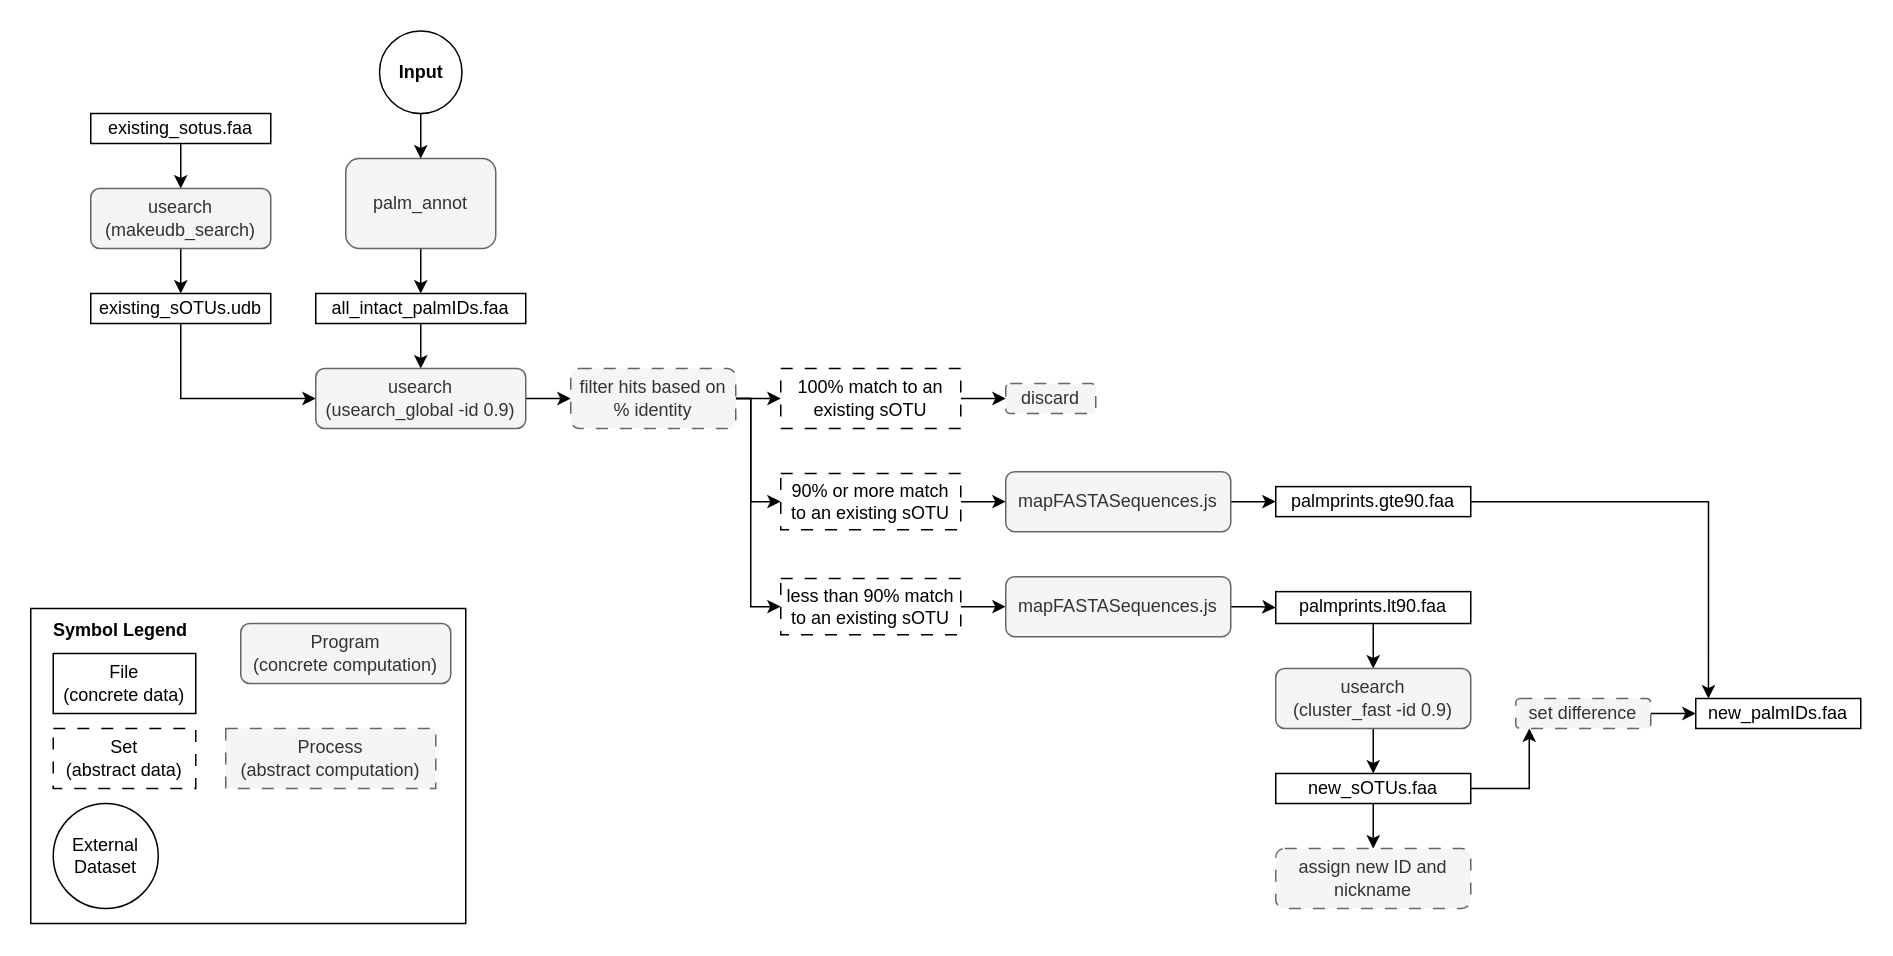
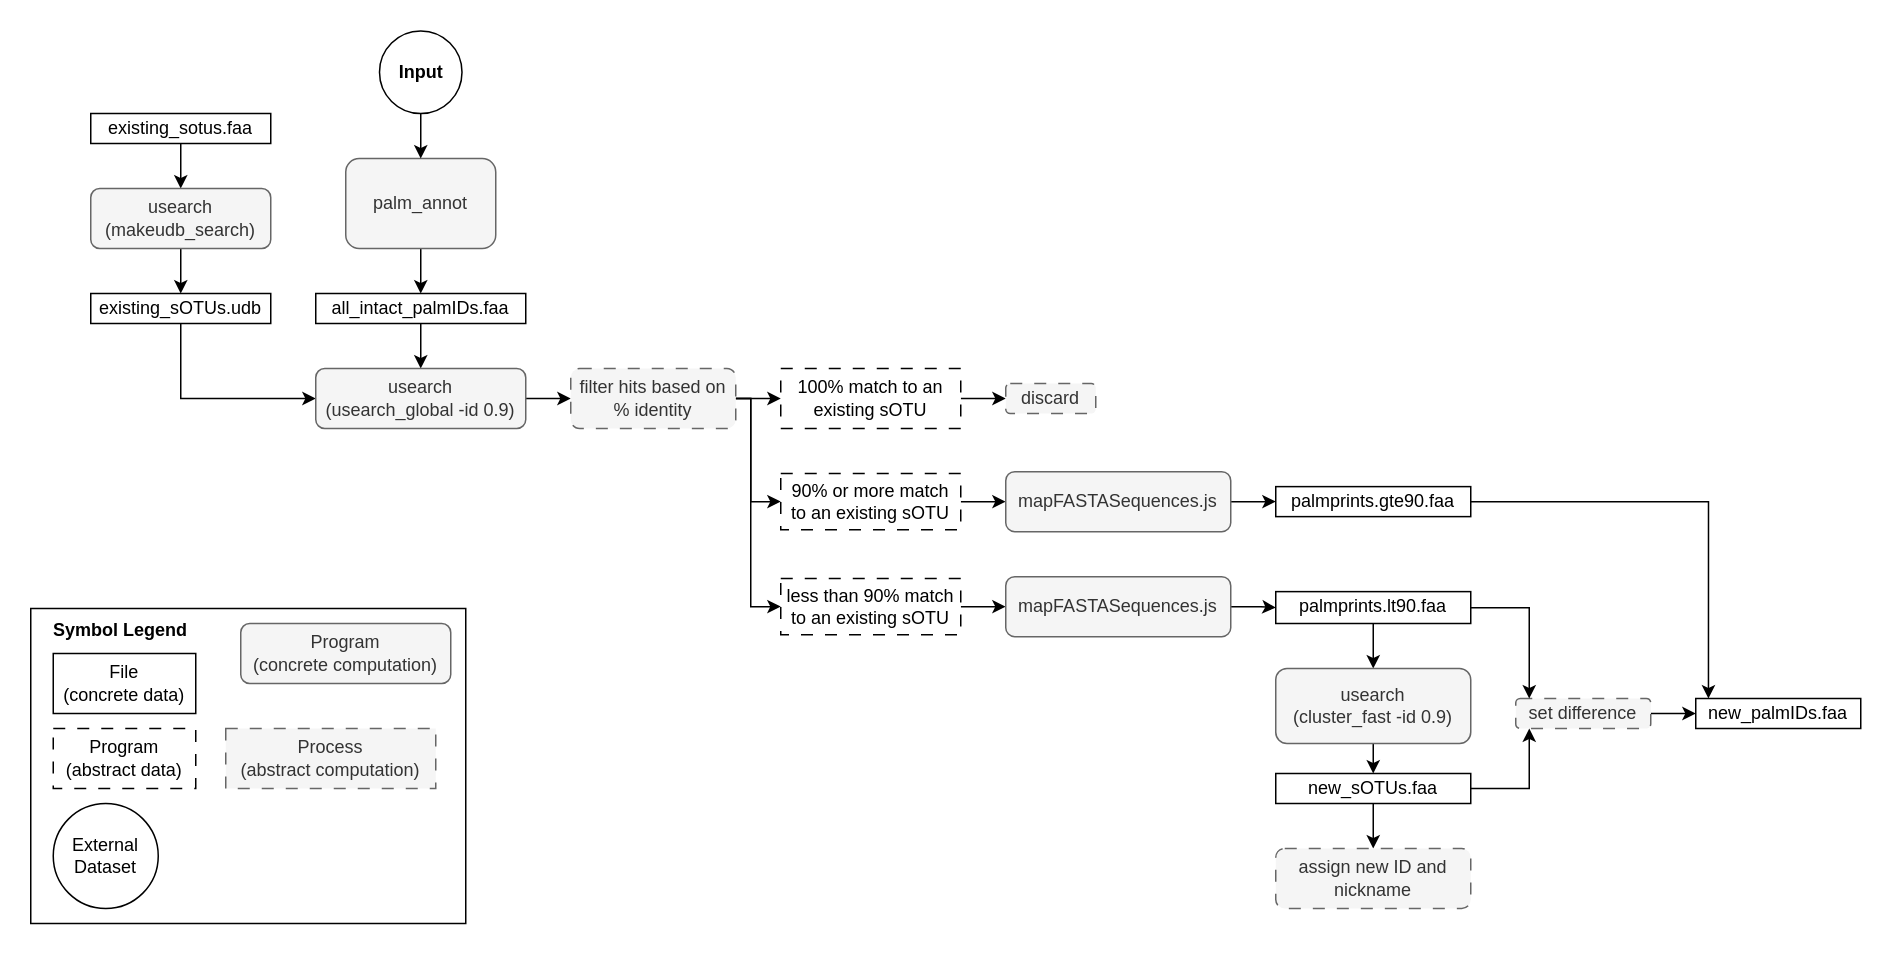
+ <mxCell id="49" style="edgeStyle=orthogonalEdgeStyle;rounded=0;orthogonalLoop=1;jettySize=auto;html=1;entryX=0.1;entryY=0;entryDx=0;entryDy=0;entryPerimeter=0;" edge="1" parent="1" source="39" target="47"><mxGeometry relative="1" as="geometry" /></mxCell>
- <mxCell id="41" value="&lt;div&gt;usearch&lt;/div&gt;&lt;div&gt;(cluster_fast -id 0.9)&lt;br&gt;&lt;/div&gt;" style="rounded=1;whiteSpace=wrap;html=1;fillColor=#f5f5f5;strokeColor=#666666;fontColor=#333333;" vertex="1" parent="1"><mxGeometry x="850" y="445" width="130" height="40" as="geometry" /></mxCell>
+ <mxCell id="41" value="&lt;div&gt;usearch&lt;/div&gt;&lt;div&gt;(cluster_fast -id 0.9)&lt;br&gt;&lt;/div&gt;" style="rounded=1;whiteSpace=wrap;html=1;fillColor=#f5f5f5;strokeColor=#666666;fontColor=#333333;" vertex="1" parent="1"><mxGeometry x="850" y="445" width="130" height="50" as="geometry" /></mxCell>
- <mxCell id="19" value="&lt;div&gt;Set&lt;/div&gt;&lt;div&gt;(abstract data)&lt;br&gt;&lt;/div&gt;" style="rounded=0;whiteSpace=wrap;html=1;dashed=1;dashPattern=8 8;" parent="1" vertex="1"><mxGeometry x="35" y="485" width="95" height="40" as="geometry" /></mxCell>
+ <mxCell id="19" value="&lt;div&gt;Program&lt;/div&gt;&lt;div&gt;(abstract data)&lt;br&gt;&lt;/div&gt;" style="rounded=0;whiteSpace=wrap;html=1;dashed=1;dashPattern=8 8;" parent="1" vertex="1"><mxGeometry x="35" y="485" width="95" height="40" as="geometry" /></mxCell>
